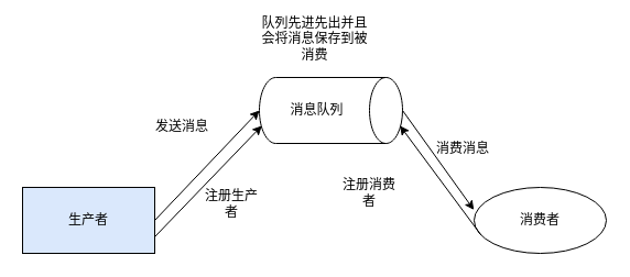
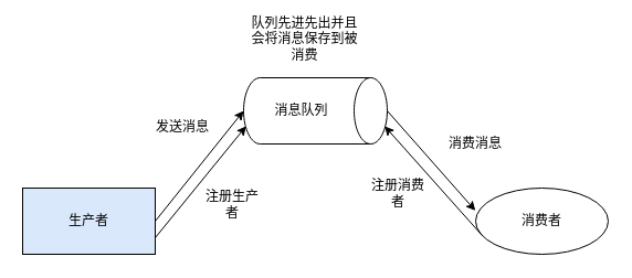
- <mxCell id="13" value="队列先进先出并且会将消息保存到被消费" style="text;html=1;strokeColor=none;fillColor=none;align=center;verticalAlign=middle;whiteSpace=wrap;rounded=0;" vertex="1" parent="1"><mxGeometry x="232.5" y="20" width="105" height="30" as="geometry" /></mxCell>
+ <mxCell id="13" value="队列先进先出并且会将消息保存到被消费" style="text;html=1;strokeColor=none;fillColor=none;align=center;verticalAlign=middle;whiteSpace=wrap;rounded=0;" vertex="1" parent="1"><mxGeometry x="222.5" y="20" width="105" height="30" as="geometry" /></mxCell>
- <mxCell id="2" value="消息队列" style="shape=cylinder3;whiteSpace=wrap;html=1;boundedLbl=1;backgroundOutline=1;size=15;direction=south;" vertex="1" parent="1"><mxGeometry x="235" y="70" width="130" height="60" as="geometry" /></mxCell>
+ <mxCell id="2" value="消息队列" style="shape=cylinder3;whiteSpace=wrap;html=1;boundedLbl=1;backgroundOutline=1;size=15;direction=south;" vertex="1" parent="1"><mxGeometry x="220" y="70" width="130" height="60" as="geometry" /></mxCell>
- <mxCell id="7" value="消费消息" style="text;html=1;strokeColor=none;fillColor=none;align=center;verticalAlign=middle;whiteSpace=wrap;rounded=0;" vertex="1" parent="1"><mxGeometry x="390" y="120" width="60" height="30" as="geometry" /></mxCell>
+ <mxCell id="7" value="消费消息" style="text;html=1;strokeColor=none;fillColor=none;align=center;verticalAlign=middle;whiteSpace=wrap;rounded=0;" vertex="1" parent="1"><mxGeometry x="400" y="115" width="60" height="30" as="geometry" /></mxCell>
- <mxCell id="9" value="注册消费者" style="text;html=1;strokeColor=none;fillColor=none;align=center;verticalAlign=middle;whiteSpace=wrap;rounded=0;" vertex="1" parent="1"><mxGeometry x="305" y="160" width="60" height="30" as="geometry" /></mxCell>
+ <mxCell id="9" value="注册消费者" style="text;html=1;strokeColor=none;fillColor=none;align=center;verticalAlign=middle;whiteSpace=wrap;rounded=0;" vertex="1" parent="1"><mxGeometry x="330" y="160" width="60" height="30" as="geometry" /></mxCell>
